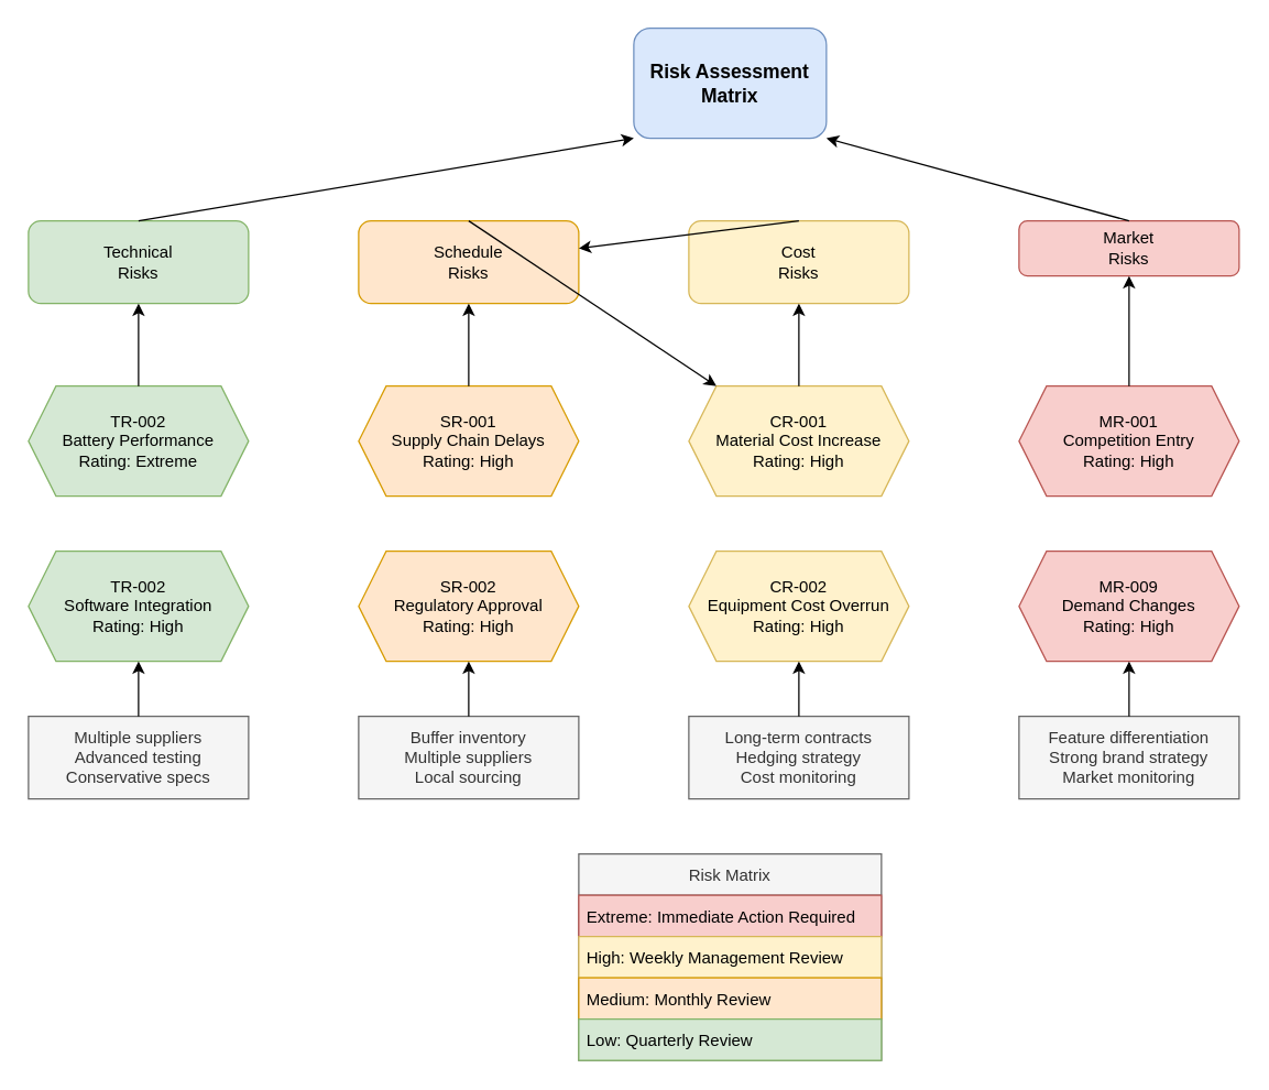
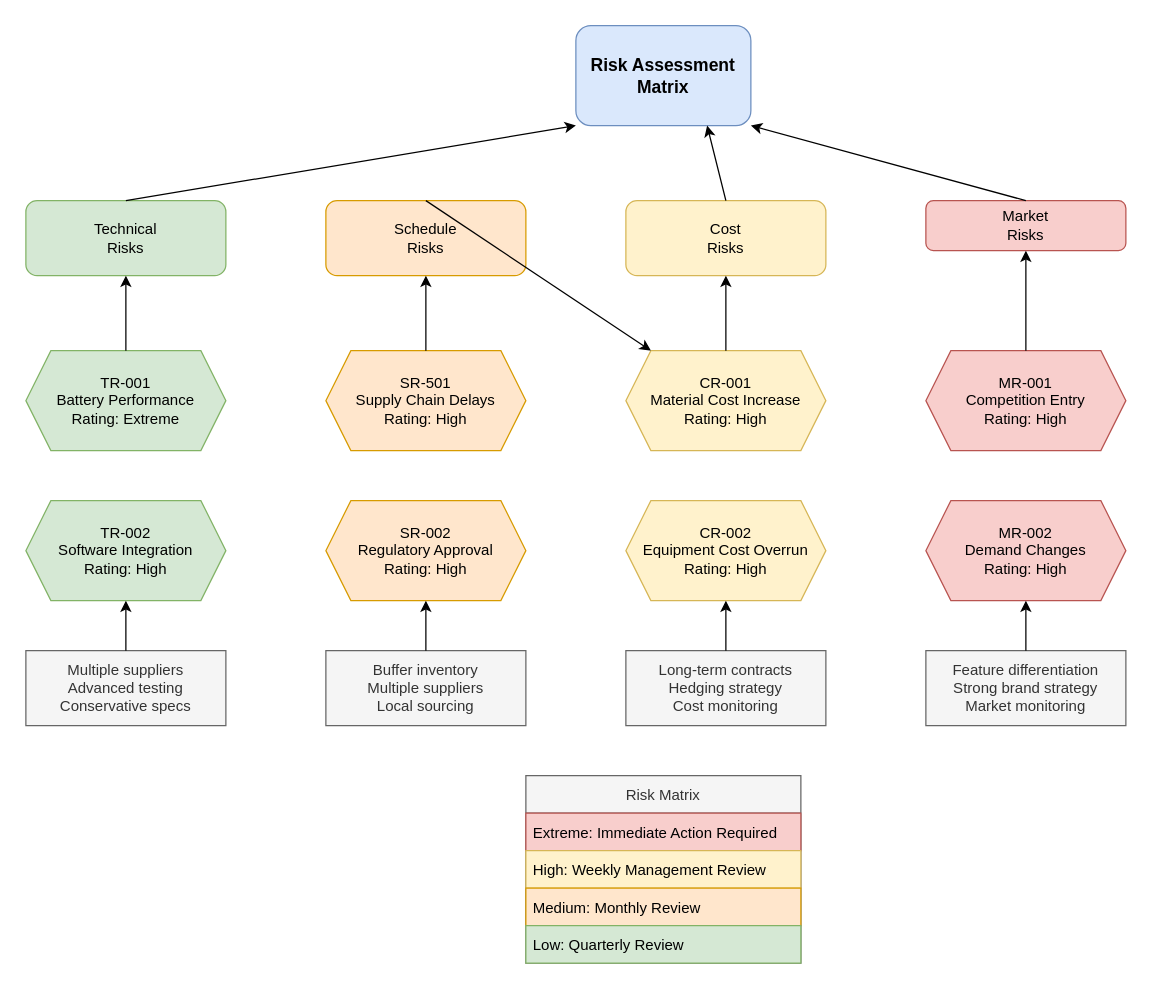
- <mxCell id="26" value="" style="endArrow=classic;html=1;exitX=0.5;exitY=0;exitDx=0;exitDy=0;" edge="1" parent="1" source="5" target="4"><mxGeometry width="50" height="50" relative="1" as="geometry" /></mxCell>
+ <mxCell id="26" value="" style="endArrow=classic;html=1;exitX=0.5;exitY=0;exitDx=0;exitDy=0;entryX=0.75;entryY=1;entryDx=0;entryDy=0;" edge="1" parent="1" source="5" target="2"><mxGeometry width="50" height="50" relative="1" as="geometry" /></mxCell>
- <mxCell id="7" value="TR-002&#10;Battery Performance&#10;Rating: Extreme" style="shape=hexagon;perimeter=hexagonPerimeter2;whiteSpace=wrap;html=1;fixedSize=1;fillColor=#d5e8d4;strokeColor=#82b366" vertex="1" parent="1"><mxGeometry x="20" y="280" width="160" height="80" as="geometry" /></mxCell>
+ <mxCell id="7" value="TR-001&#10;Battery Performance&#10;Rating: Extreme" style="shape=hexagon;perimeter=hexagonPerimeter2;whiteSpace=wrap;html=1;fixedSize=1;fillColor=#d5e8d4;strokeColor=#82b366" vertex="1" parent="1"><mxGeometry x="20" y="280" width="160" height="80" as="geometry" /></mxCell>
- <mxCell id="9" value="SR-001&#10;Supply Chain Delays&#10;Rating: High" style="shape=hexagon;perimeter=hexagonPerimeter2;whiteSpace=wrap;html=1;fixedSize=1;fillColor=#ffe6cc;strokeColor=#d79b00" vertex="1" parent="1"><mxGeometry x="260" y="280" width="160" height="80" as="geometry" /></mxCell>
+ <mxCell id="9" value="SR-501&#10;Supply Chain Delays&#10;Rating: High" style="shape=hexagon;perimeter=hexagonPerimeter2;whiteSpace=wrap;html=1;fixedSize=1;fillColor=#ffe6cc;strokeColor=#d79b00" vertex="1" parent="1"><mxGeometry x="260" y="280" width="160" height="80" as="geometry" /></mxCell>
- <mxCell id="14" value="MR-009&#10;Demand Changes&#10;Rating: High" style="shape=hexagon;perimeter=hexagonPerimeter2;whiteSpace=wrap;html=1;fixedSize=1;fillColor=#f8cecc;strokeColor=#b85450" vertex="1" parent="1"><mxGeometry x="740" y="400" width="160" height="80" as="geometry" /></mxCell>
+ <mxCell id="14" value="MR-002&#10;Demand Changes&#10;Rating: High" style="shape=hexagon;perimeter=hexagonPerimeter2;whiteSpace=wrap;html=1;fixedSize=1;fillColor=#f8cecc;strokeColor=#b85450" vertex="1" parent="1"><mxGeometry x="740" y="400" width="160" height="80" as="geometry" /></mxCell>
